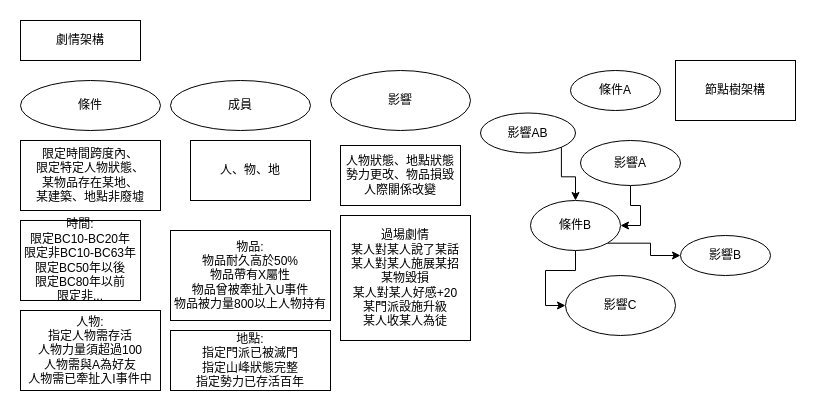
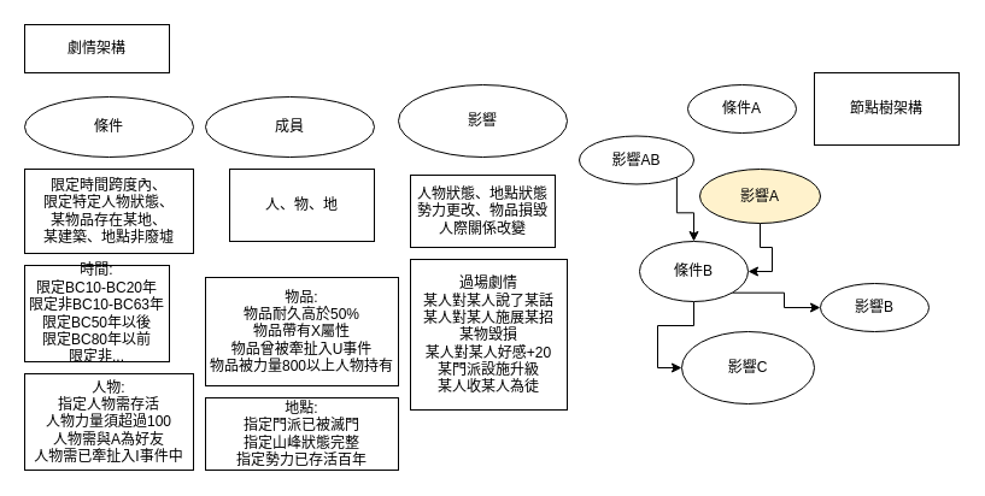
- <mxCell id="16" value="影響A" style="ellipse;whiteSpace=wrap;html=1;" parent="1" vertex="1"><mxGeometry x="580" y="140" width="100" height="45" as="geometry" /></mxCell>
+ <mxCell id="16" value="影響A" style="ellipse;whiteSpace=wrap;html=1;fillColor=#fff2cc;" parent="1" vertex="1"><mxGeometry x="580" y="140" width="100" height="45" as="geometry" /></mxCell>
